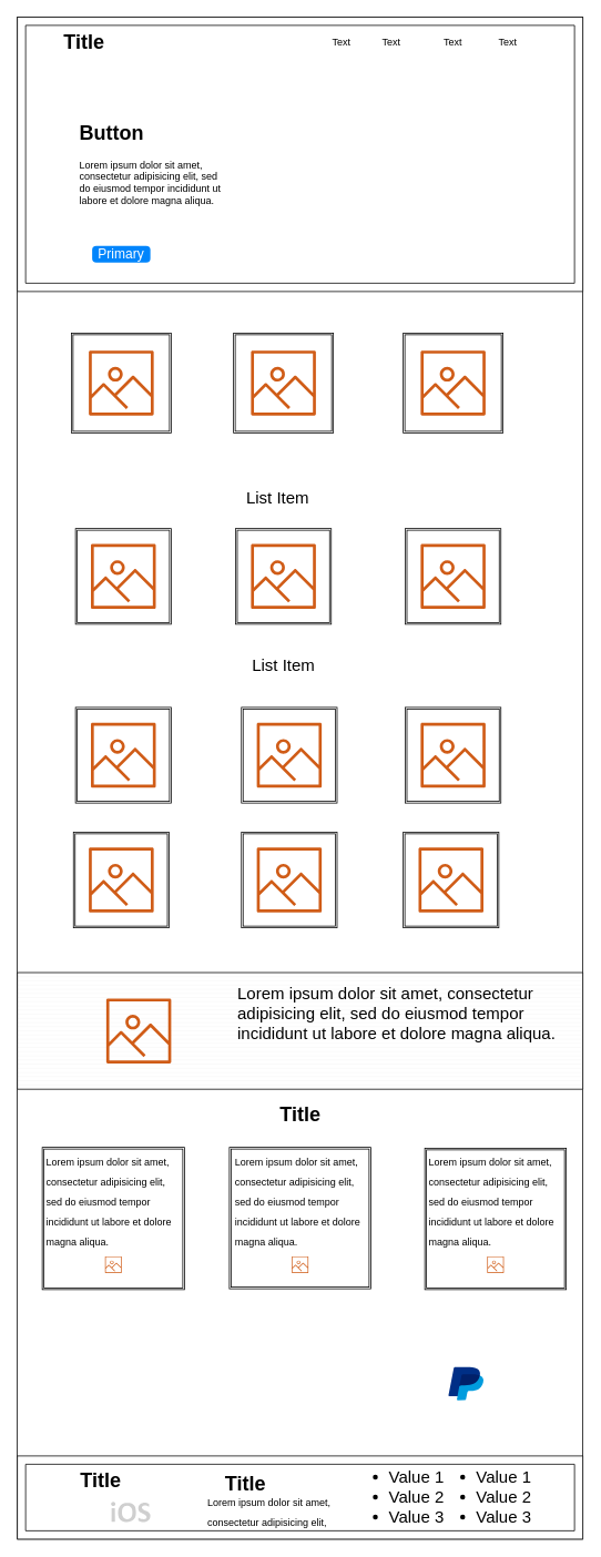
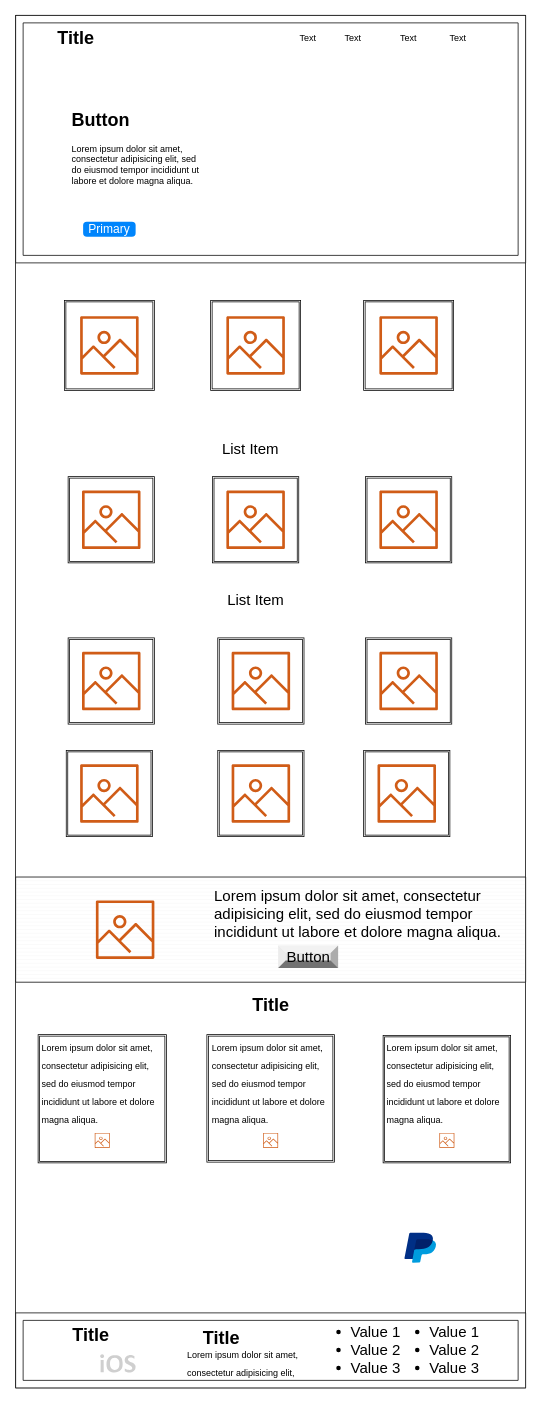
+ <mxCell id="42" value="Button" style="labelPosition=center;verticalLabelPosition=middle;align=center;html=1;shape=mxgraph.basic.shaded_button;dx=10;fillColor=#E6E6E6;strokeColor=none;fontSize=20;" vertex="1" parent="1"><mxGeometry x="370" y="1260" width="80" height="30" as="geometry" /></mxCell>
